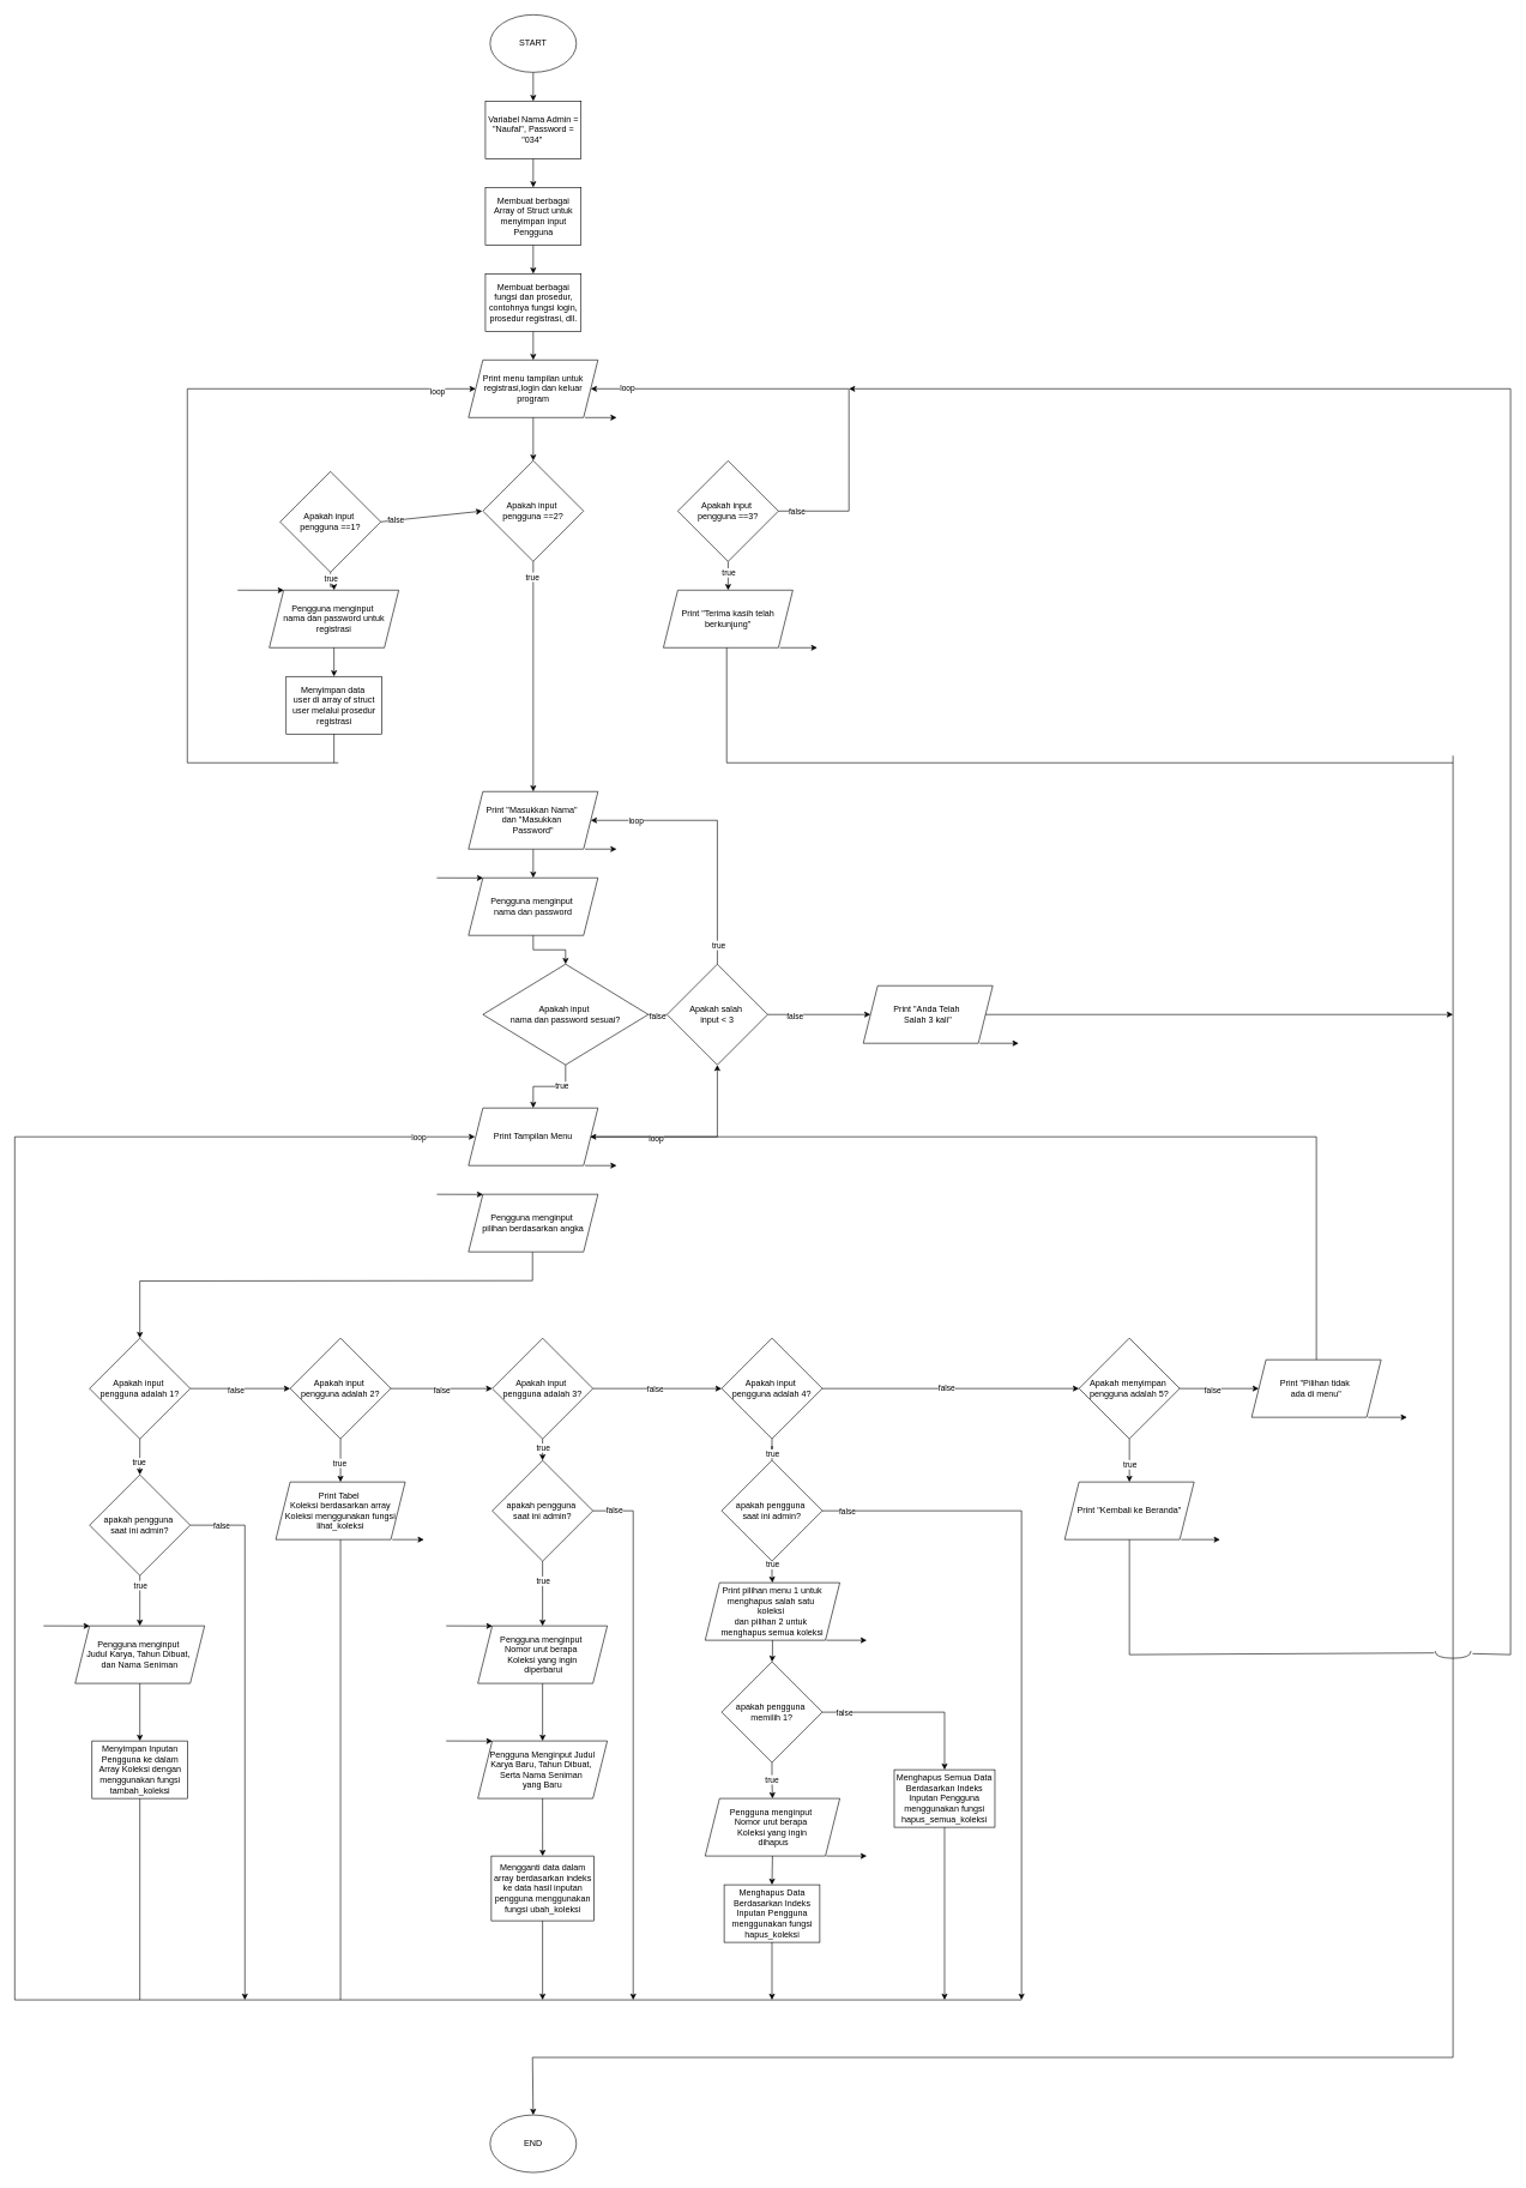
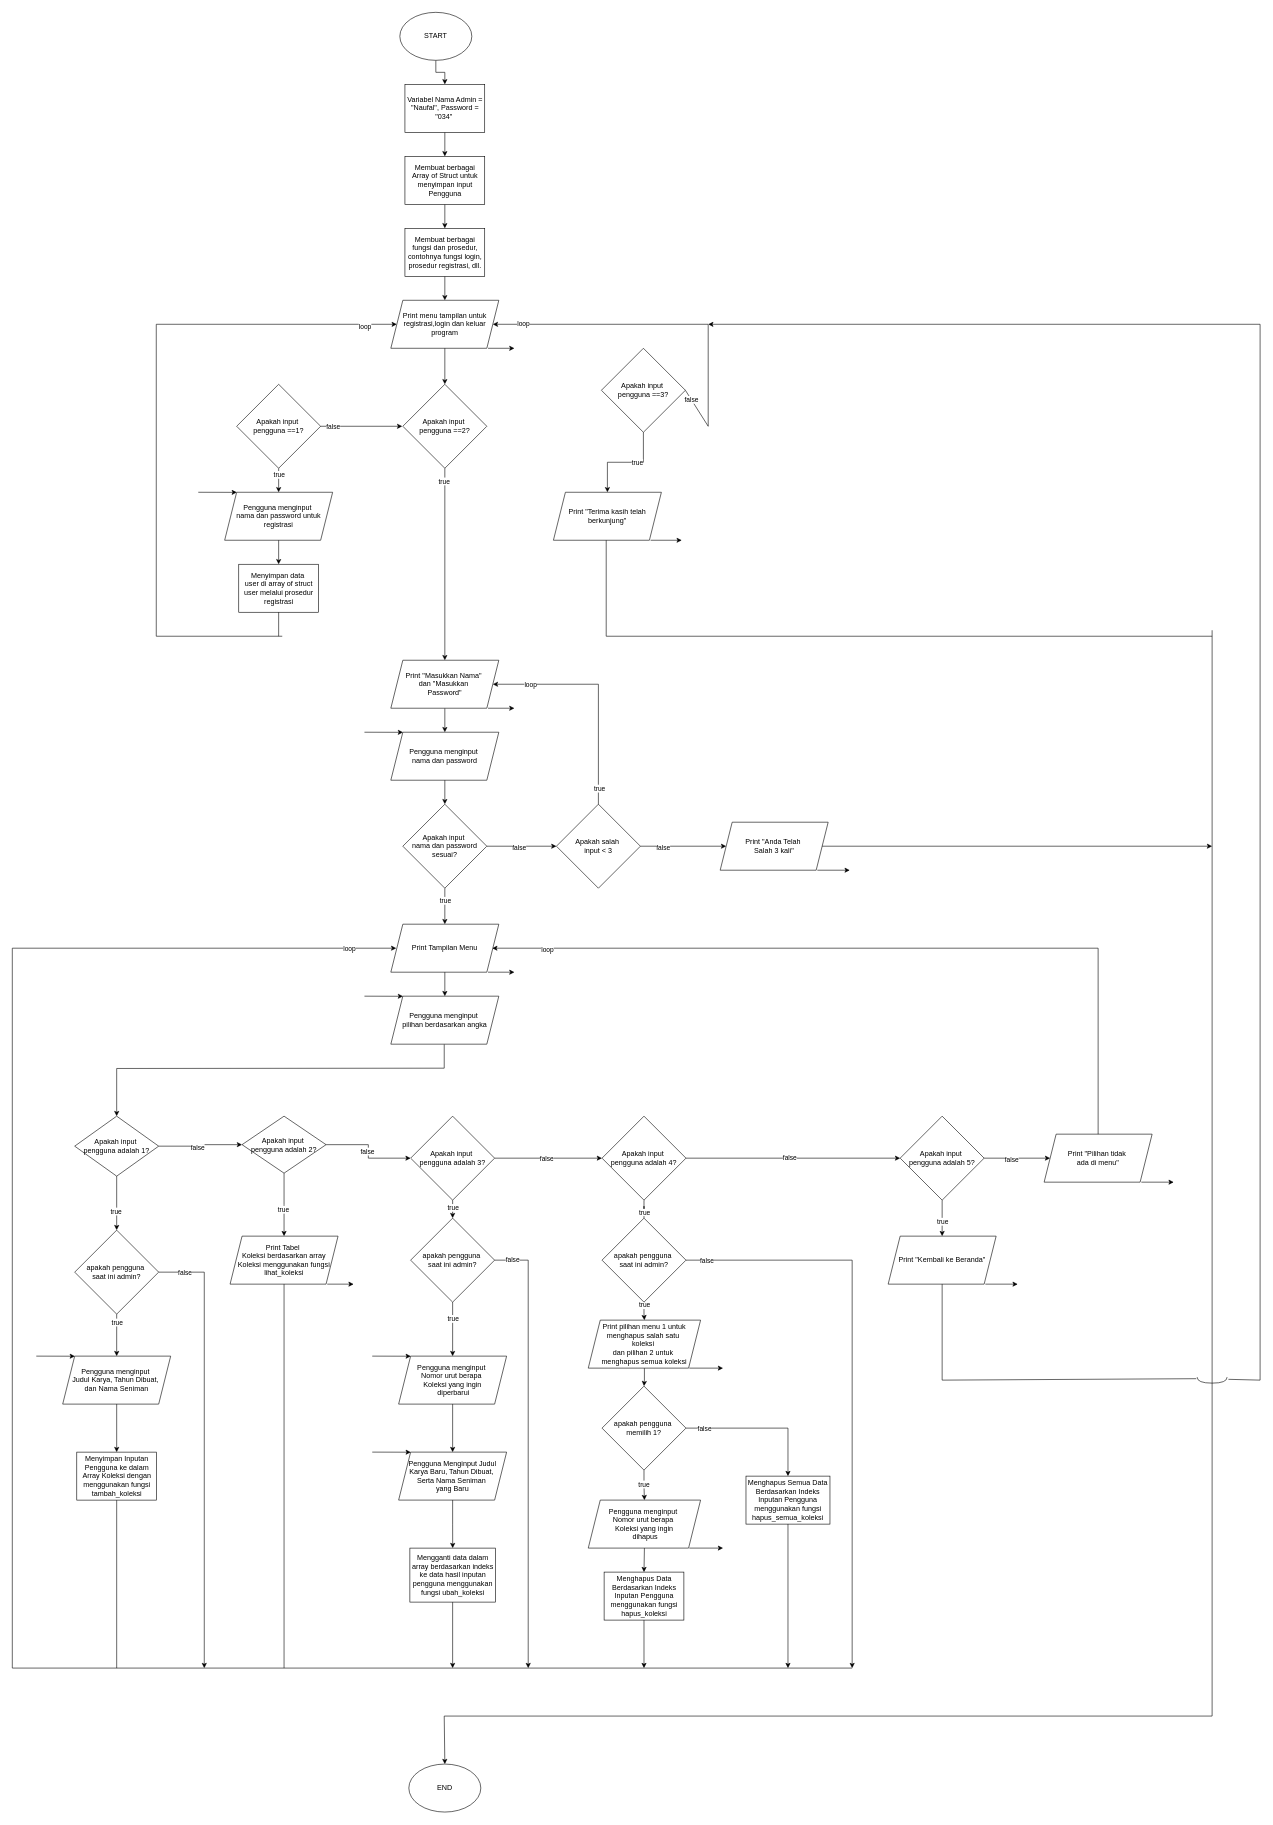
- <mxCell id="131" value="START" style="ellipse;whiteSpace=wrap;html=1;" parent="1" vertex="1"><mxGeometry x="681" y="20" width="120" height="80" as="geometry" /></mxCell>
+ <mxCell id="131" value="START" style="ellipse;whiteSpace=wrap;html=1;" parent="1" vertex="1"><mxGeometry x="666" y="20" width="120" height="80" as="geometry" /></mxCell>
- <mxCell id="82" value="Apakah input&amp;nbsp;&lt;div&gt;pengguna ==3?&lt;/div&gt;" style="rhombus;whiteSpace=wrap;html=1;" parent="1" vertex="1"><mxGeometry x="942" y="640" width="140" height="140" as="geometry" /></mxCell>
+ <mxCell id="82" value="Apakah input&amp;nbsp;&lt;div&gt;pengguna ==3?&lt;/div&gt;" style="rhombus;whiteSpace=wrap;html=1;" parent="1" vertex="1"><mxGeometry x="1002" y="580" width="140" height="140" as="geometry" /></mxCell>
- <mxCell id="85" value="Apakah input&amp;nbsp;&lt;div&gt;pengguna ==1?&lt;/div&gt;" style="rhombus;whiteSpace=wrap;html=1;" parent="1" vertex="1"><mxGeometry x="389" y="655" width="140" height="140" as="geometry" /></mxCell>
+ <mxCell id="85" value="Apakah input&amp;nbsp;&lt;div&gt;pengguna ==1?&lt;/div&gt;" style="rhombus;whiteSpace=wrap;html=1;" parent="1" vertex="1"><mxGeometry x="394" y="640" width="140" height="140" as="geometry" /></mxCell>
- <mxCell id="56" value="Apakah input&amp;nbsp;&lt;div&gt;nama dan password sesuai?&lt;/div&gt;" style="rhombus;whiteSpace=wrap;html=1;" parent="1" vertex="1"><mxGeometry x="671" y="1340" width="230" height="140" as="geometry" /></mxCell>
+ <mxCell id="56" value="Apakah input&amp;nbsp;&lt;div&gt;nama dan password sesuai?&lt;/div&gt;" style="rhombus;whiteSpace=wrap;html=1;" parent="1" vertex="1"><mxGeometry x="671" y="1340" width="140" height="140" as="geometry" /></mxCell>
- <mxCell id="69" value="" style="edgeStyle=orthogonalEdgeStyle;rounded=0;orthogonalLoop=1;jettySize=auto;html=1;" parent="1" source="64" target="58" edge="1"><mxGeometry relative="1" as="geometry" /></mxCell>
+ <mxCell id="69" value="" style="edgeStyle=orthogonalEdgeStyle;rounded=0;orthogonalLoop=1;jettySize=auto;html=1;" parent="1" source="64" target="67" edge="1"><mxGeometry relative="1" as="geometry" /></mxCell>
- <mxCell id="7" value="Apakah input&amp;nbsp;&lt;div&gt;pengguna adalah 1?&lt;/div&gt;" style="rhombus;whiteSpace=wrap;html=1;" parent="1" vertex="1"><mxGeometry x="124" y="1860" width="140" height="140" as="geometry" /></mxCell>
+ <mxCell id="7" value="Apakah input&amp;nbsp;&lt;div&gt;pengguna adalah 1?&lt;/div&gt;" style="rhombus;whiteSpace=wrap;html=1;" parent="1" vertex="1"><mxGeometry x="124" y="1860" width="140" height="100" as="geometry" /></mxCell>
- <mxCell id="13" value="Apakah input&amp;nbsp;&lt;div&gt;pengguna adalah 2?&lt;/div&gt;" style="rhombus;whiteSpace=wrap;html=1;" parent="1" vertex="1"><mxGeometry x="403" y="1860" width="140" height="140" as="geometry" /></mxCell>
+ <mxCell id="13" value="Apakah input&amp;nbsp;&lt;div&gt;pengguna adalah 2?&lt;/div&gt;" style="rhombus;whiteSpace=wrap;html=1;" parent="1" vertex="1"><mxGeometry x="403" y="1860" width="140" height="95" as="geometry" /></mxCell>
- <mxCell id="23" value="Apakah menyimpan&amp;nbsp;&lt;div&gt;pengguna adalah 5?&lt;/div&gt;" style="rhombus;whiteSpace=wrap;html=1;" parent="1" vertex="1"><mxGeometry x="1500" y="1860" width="140" height="140" as="geometry" /></mxCell>
+ <mxCell id="23" value="Apakah input&amp;nbsp;&lt;div&gt;pengguna adalah 5?&lt;/div&gt;" style="rhombus;whiteSpace=wrap;html=1;" parent="1" vertex="1"><mxGeometry x="1500" y="1860" width="140" height="140" as="geometry" /></mxCell>
